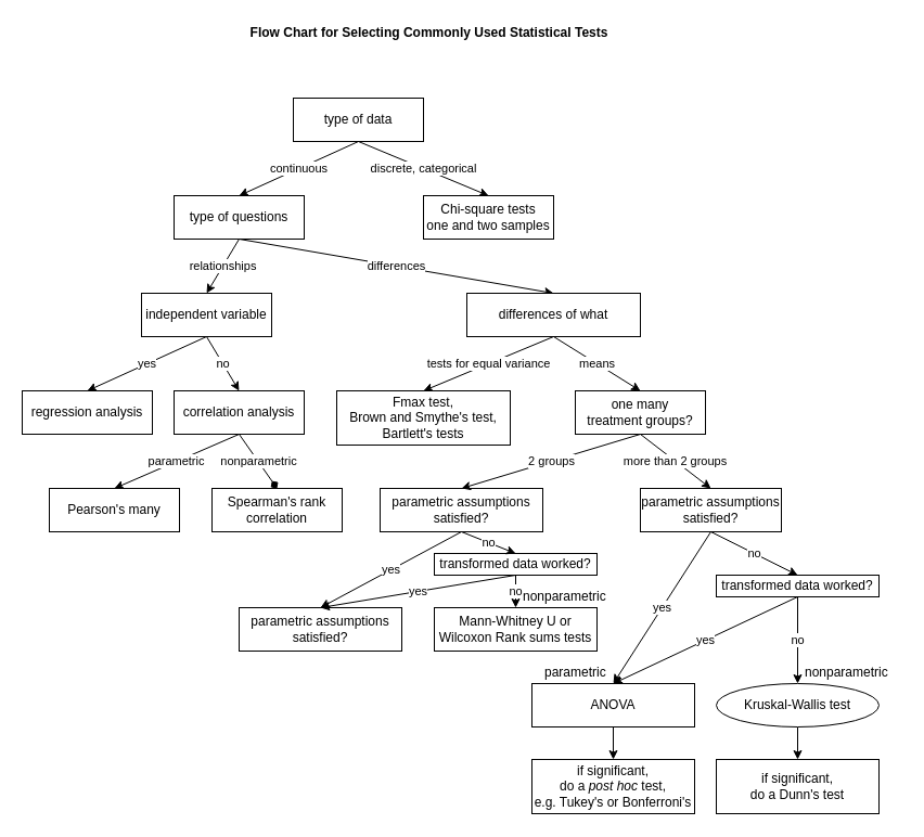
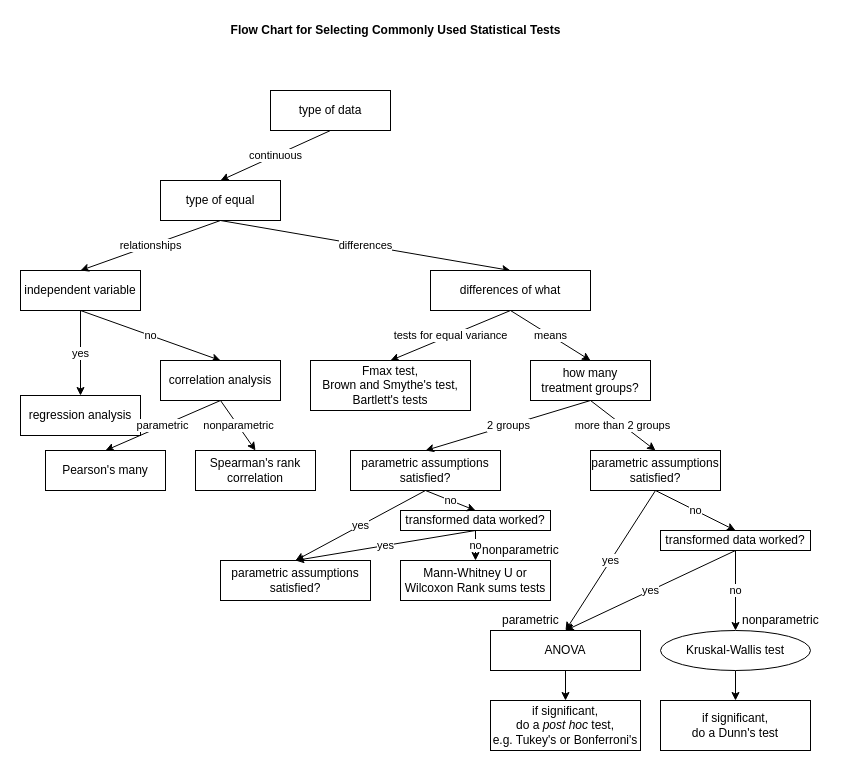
- <mxCell id="6" value="discrete, categorical" style="endArrow=classic;html=1;rounded=0;exitX=0.5;exitY=1;exitDx=0;exitDy=0;entryX=0.5;entryY=0;entryDx=0;entryDy=0;" edge="1" parent="1" source="3" target="7"><mxGeometry width="50" height="50" relative="1" as="geometry"><mxPoint x="340" y="140" as="sourcePoint" /><mxPoint x="440" y="180" as="targetPoint" /></mxGeometry></mxCell>
- <mxCell id="4" value="type of questions" style="rounded=0;whiteSpace=wrap;html=1;" vertex="1" parent="1"><mxGeometry x="160" y="180" width="120" height="40" as="geometry" /></mxCell>
+ <mxCell id="4" value="type of equal" style="rounded=0;whiteSpace=wrap;html=1;" vertex="1" parent="1"><mxGeometry x="160" y="180" width="120" height="40" as="geometry" /></mxCell>
- <mxCell id="7" value="Chi-square tests&lt;br&gt;one and two samples" style="rounded=0;whiteSpace=wrap;html=1;" vertex="1" parent="1"><mxGeometry x="390" y="180" width="120" height="40" as="geometry" /></mxCell>
- <mxCell id="8" value="independent variable" style="rounded=0;whiteSpace=wrap;html=1;" vertex="1" parent="1"><mxGeometry x="130" y="270" width="120" height="40" as="geometry" /></mxCell>
+ <mxCell id="8" value="independent variable" style="rounded=0;whiteSpace=wrap;html=1;" vertex="1" parent="1"><mxGeometry x="20" y="270" width="120" height="40" as="geometry" /></mxCell>
- <mxCell id="12" value="regression analysis" style="rounded=0;whiteSpace=wrap;html=1;" vertex="1" parent="1"><mxGeometry x="20" y="360" width="120" height="40" as="geometry" /></mxCell>
+ <mxCell id="12" value="regression analysis" style="rounded=0;whiteSpace=wrap;html=1;" vertex="1" parent="1"><mxGeometry x="20" y="395" width="120" height="40" as="geometry" /></mxCell>
- <mxCell id="23" value="one many &lt;br&gt;treatment groups?" style="rounded=0;whiteSpace=wrap;html=1;" vertex="1" parent="1"><mxGeometry x="530" y="360" width="120" height="40" as="geometry" /></mxCell>
+ <mxCell id="23" value="how many &lt;br&gt;treatment groups?" style="rounded=0;whiteSpace=wrap;html=1;" vertex="1" parent="1"><mxGeometry x="530" y="360" width="120" height="40" as="geometry" /></mxCell>
- <mxCell id="18" value="nonparametric" style="endArrow=diamond;html=1;rounded=0;exitX=0.5;exitY=1;exitDx=0;exitDy=0;entryX=0.5;entryY=0;entryDx=0;entryDy=0;" edge="1" parent="1" target="19" source="15"><mxGeometry width="50" height="50" relative="1" as="geometry"><mxPoint x="215" y="400" as="sourcePoint" /><mxPoint x="325" y="450" as="targetPoint" /></mxGeometry></mxCell>
+ <mxCell id="18" value="nonparametric" style="endArrow=classic;html=1;rounded=0;exitX=0.5;exitY=1;exitDx=0;exitDy=0;entryX=0.5;entryY=0;entryDx=0;entryDy=0;" edge="1" parent="1" target="19" source="15"><mxGeometry width="50" height="50" relative="1" as="geometry"><mxPoint x="215" y="400" as="sourcePoint" /><mxPoint x="325" y="450" as="targetPoint" /></mxGeometry></mxCell>
